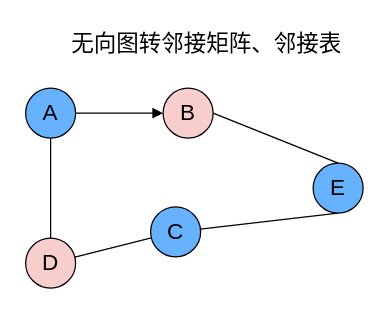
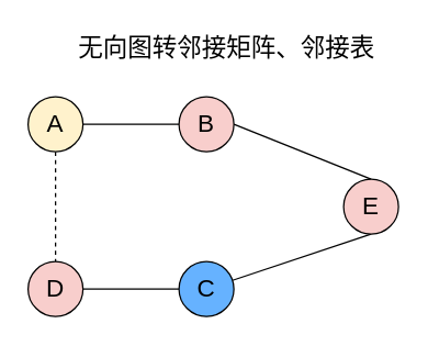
- <mxCell id="4" value="&lt;font style=&quot;color: rgb(0, 0, 0); font-size: 18px;&quot;&gt;A&lt;/font&gt;" style="ellipse;whiteSpace=wrap;html=1;aspect=fixed;fillColor=#66B2FF;" parent="1" vertex="1"><mxGeometry x="20" y="70" width="40" height="40" as="geometry" /></mxCell>
+ <mxCell id="4" value="&lt;font style=&quot;color: rgb(0, 0, 0); font-size: 18px;&quot;&gt;A&lt;/font&gt;" style="ellipse;whiteSpace=wrap;html=1;aspect=fixed;fillColor=#fff2cc;" parent="1" vertex="1"><mxGeometry x="20" y="70" width="40" height="40" as="geometry" /></mxCell>
- <mxCell id="2" value="" style="rounded=0;orthogonalLoop=1;jettySize=auto;html=1;endArrow=block;startFill=0;" parent="1" source="4" target="5" edge="1"><mxGeometry relative="1" as="geometry" /></mxCell>
+ <mxCell id="2" value="" style="rounded=0;orthogonalLoop=1;jettySize=auto;html=1;endArrow=none;startFill=0;" parent="1" source="4" target="5" edge="1"><mxGeometry relative="1" as="geometry" /></mxCell>
- <mxCell id="3" value="" style="edgeStyle=none;rounded=0;orthogonalLoop=1;jettySize=auto;html=1;endArrow=none;startFill=0;" parent="1" source="4" target="7" edge="1"><mxGeometry relative="1" as="geometry" /></mxCell>
+ <mxCell id="3" value="" style="edgeStyle=none;rounded=0;orthogonalLoop=1;jettySize=auto;html=1;endArrow=none;startFill=0;dashed=1;" parent="1" source="4" target="7" edge="1"><mxGeometry relative="1" as="geometry" /></mxCell>
- <mxCell id="12" value="&lt;span style=&quot;font-size: 18px;&quot;&gt;E&lt;/span&gt;" style="ellipse;whiteSpace=wrap;html=1;aspect=fixed;fillColor=#66B2FF;" parent="1" vertex="1"><mxGeometry x="250" y="130" width="40" height="40" as="geometry" /></mxCell>
+ <mxCell id="12" value="&lt;span style=&quot;font-size: 18px;&quot;&gt;E&lt;/span&gt;" style="ellipse;whiteSpace=wrap;html=1;aspect=fixed;fillColor=#f8cecc;" parent="1" vertex="1"><mxGeometry x="250" y="130" width="40" height="40" as="geometry" /></mxCell>
- <mxCell id="9" value="&lt;font style=&quot;color: rgb(0, 0, 0); font-size: 18px;&quot;&gt;C&lt;/font&gt;" style="ellipse;whiteSpace=wrap;html=1;aspect=fixed;fillColor=#66B2FF;" parent="1" vertex="1"><mxGeometry x="120" y="165" width="40" height="40" as="geometry" /></mxCell>
+ <mxCell id="9" value="&lt;font style=&quot;color: rgb(0, 0, 0); font-size: 18px;&quot;&gt;C&lt;/font&gt;" style="ellipse;whiteSpace=wrap;html=1;aspect=fixed;fillColor=#66B2FF;" parent="1" vertex="1"><mxGeometry x="130" y="190" width="40" height="40" as="geometry" /></mxCell>
